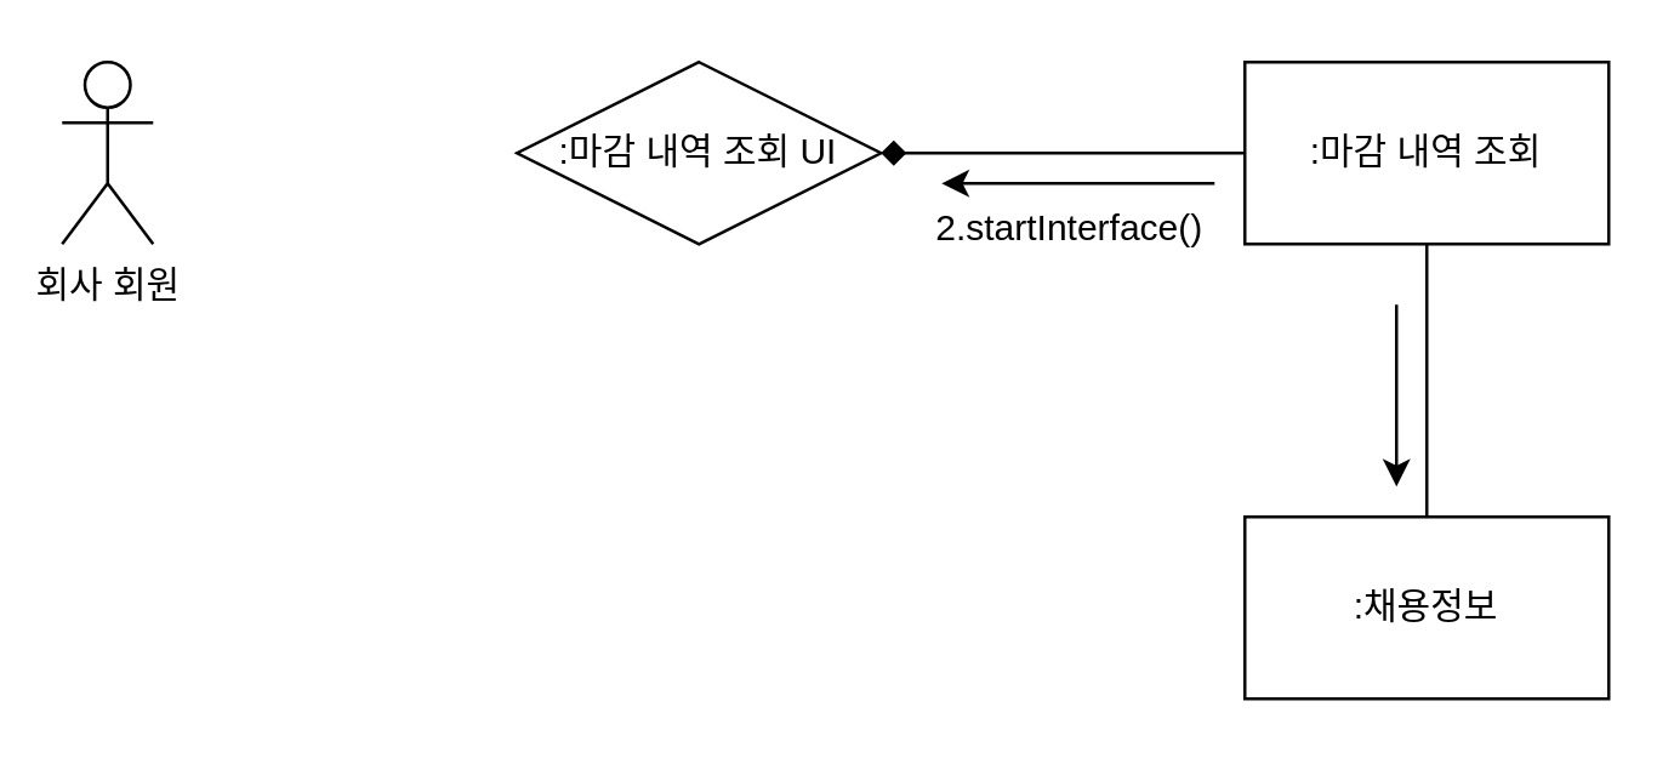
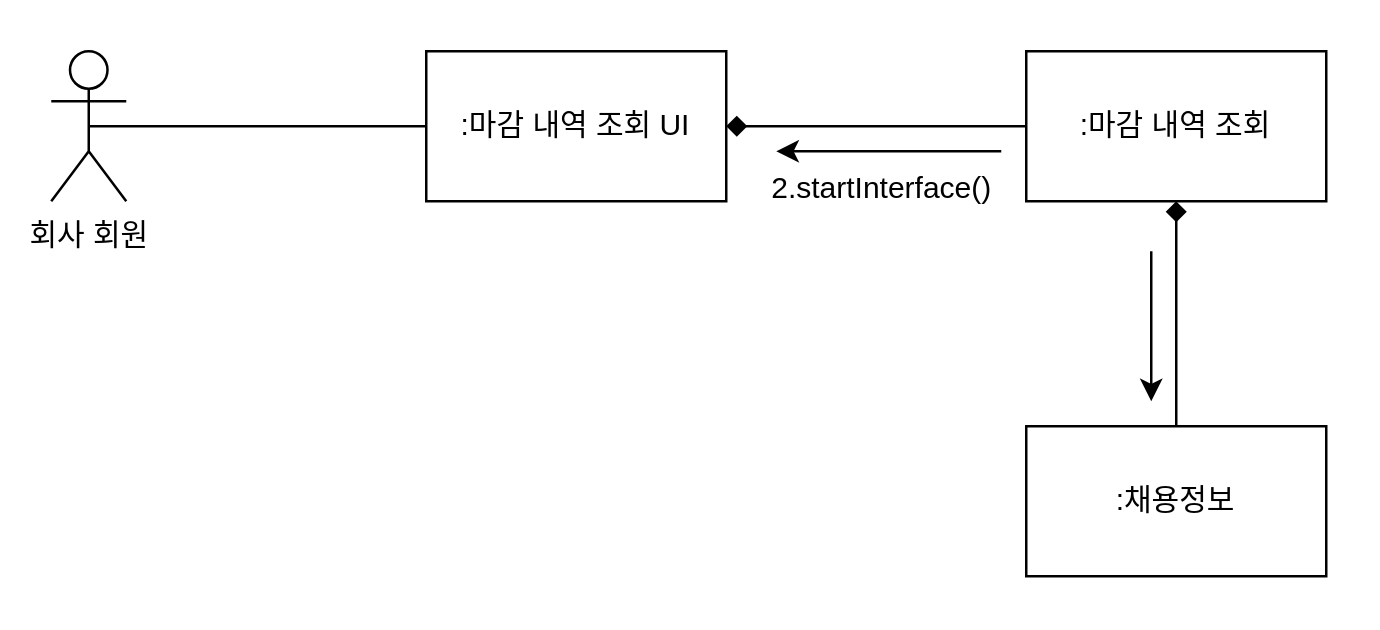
+ <mxCell id="6" value="" style="endArrow=none;html=1;rounded=0;entryX=0;entryY=0.5;entryDx=0;entryDy=0;exitX=0.5;exitY=0.5;exitDx=0;exitDy=0;exitPerimeter=0;" parent="1" source="5" target="4" edge="1"><mxGeometry width="50" height="50" relative="1" as="geometry"><mxPoint x="450" y="170" as="sourcePoint" /><mxPoint x="500" y="120" as="targetPoint" /></mxGeometry></mxCell>
- <mxCell id="4" value=":마감 내역 조회 UI" style="rhombus;whiteSpace=wrap;html=1;" parent="1" vertex="1"><mxGeometry x="170" y="20" width="120" height="60" as="geometry" /></mxCell>
+ <mxCell id="4" value=":마감 내역 조회 UI" style="rounded=0;whiteSpace=wrap;html=1;" parent="1" vertex="1"><mxGeometry x="170" y="20" width="120" height="60" as="geometry" /></mxCell>
- <mxCell id="8" value="" style="endArrow=none;html=1;rounded=0;entryX=0.5;entryY=1;entryDx=0;entryDy=0;exitX=0.5;exitY=0;exitDx=0;exitDy=0;" parent="1" source="2" target="3" edge="1"><mxGeometry width="50" height="50" relative="1" as="geometry"><mxPoint x="470" y="190" as="sourcePoint" /><mxPoint x="520" y="140" as="targetPoint" /></mxGeometry></mxCell>
+ <mxCell id="8" value="" style="endArrow=diamond;html=1;rounded=0;entryX=0.5;entryY=1;entryDx=0;entryDy=0;exitX=0.5;exitY=0;exitDx=0;exitDy=0;" parent="1" source="2" target="3" edge="1"><mxGeometry width="50" height="50" relative="1" as="geometry"><mxPoint x="470" y="190" as="sourcePoint" /><mxPoint x="520" y="140" as="targetPoint" /></mxGeometry></mxCell>
